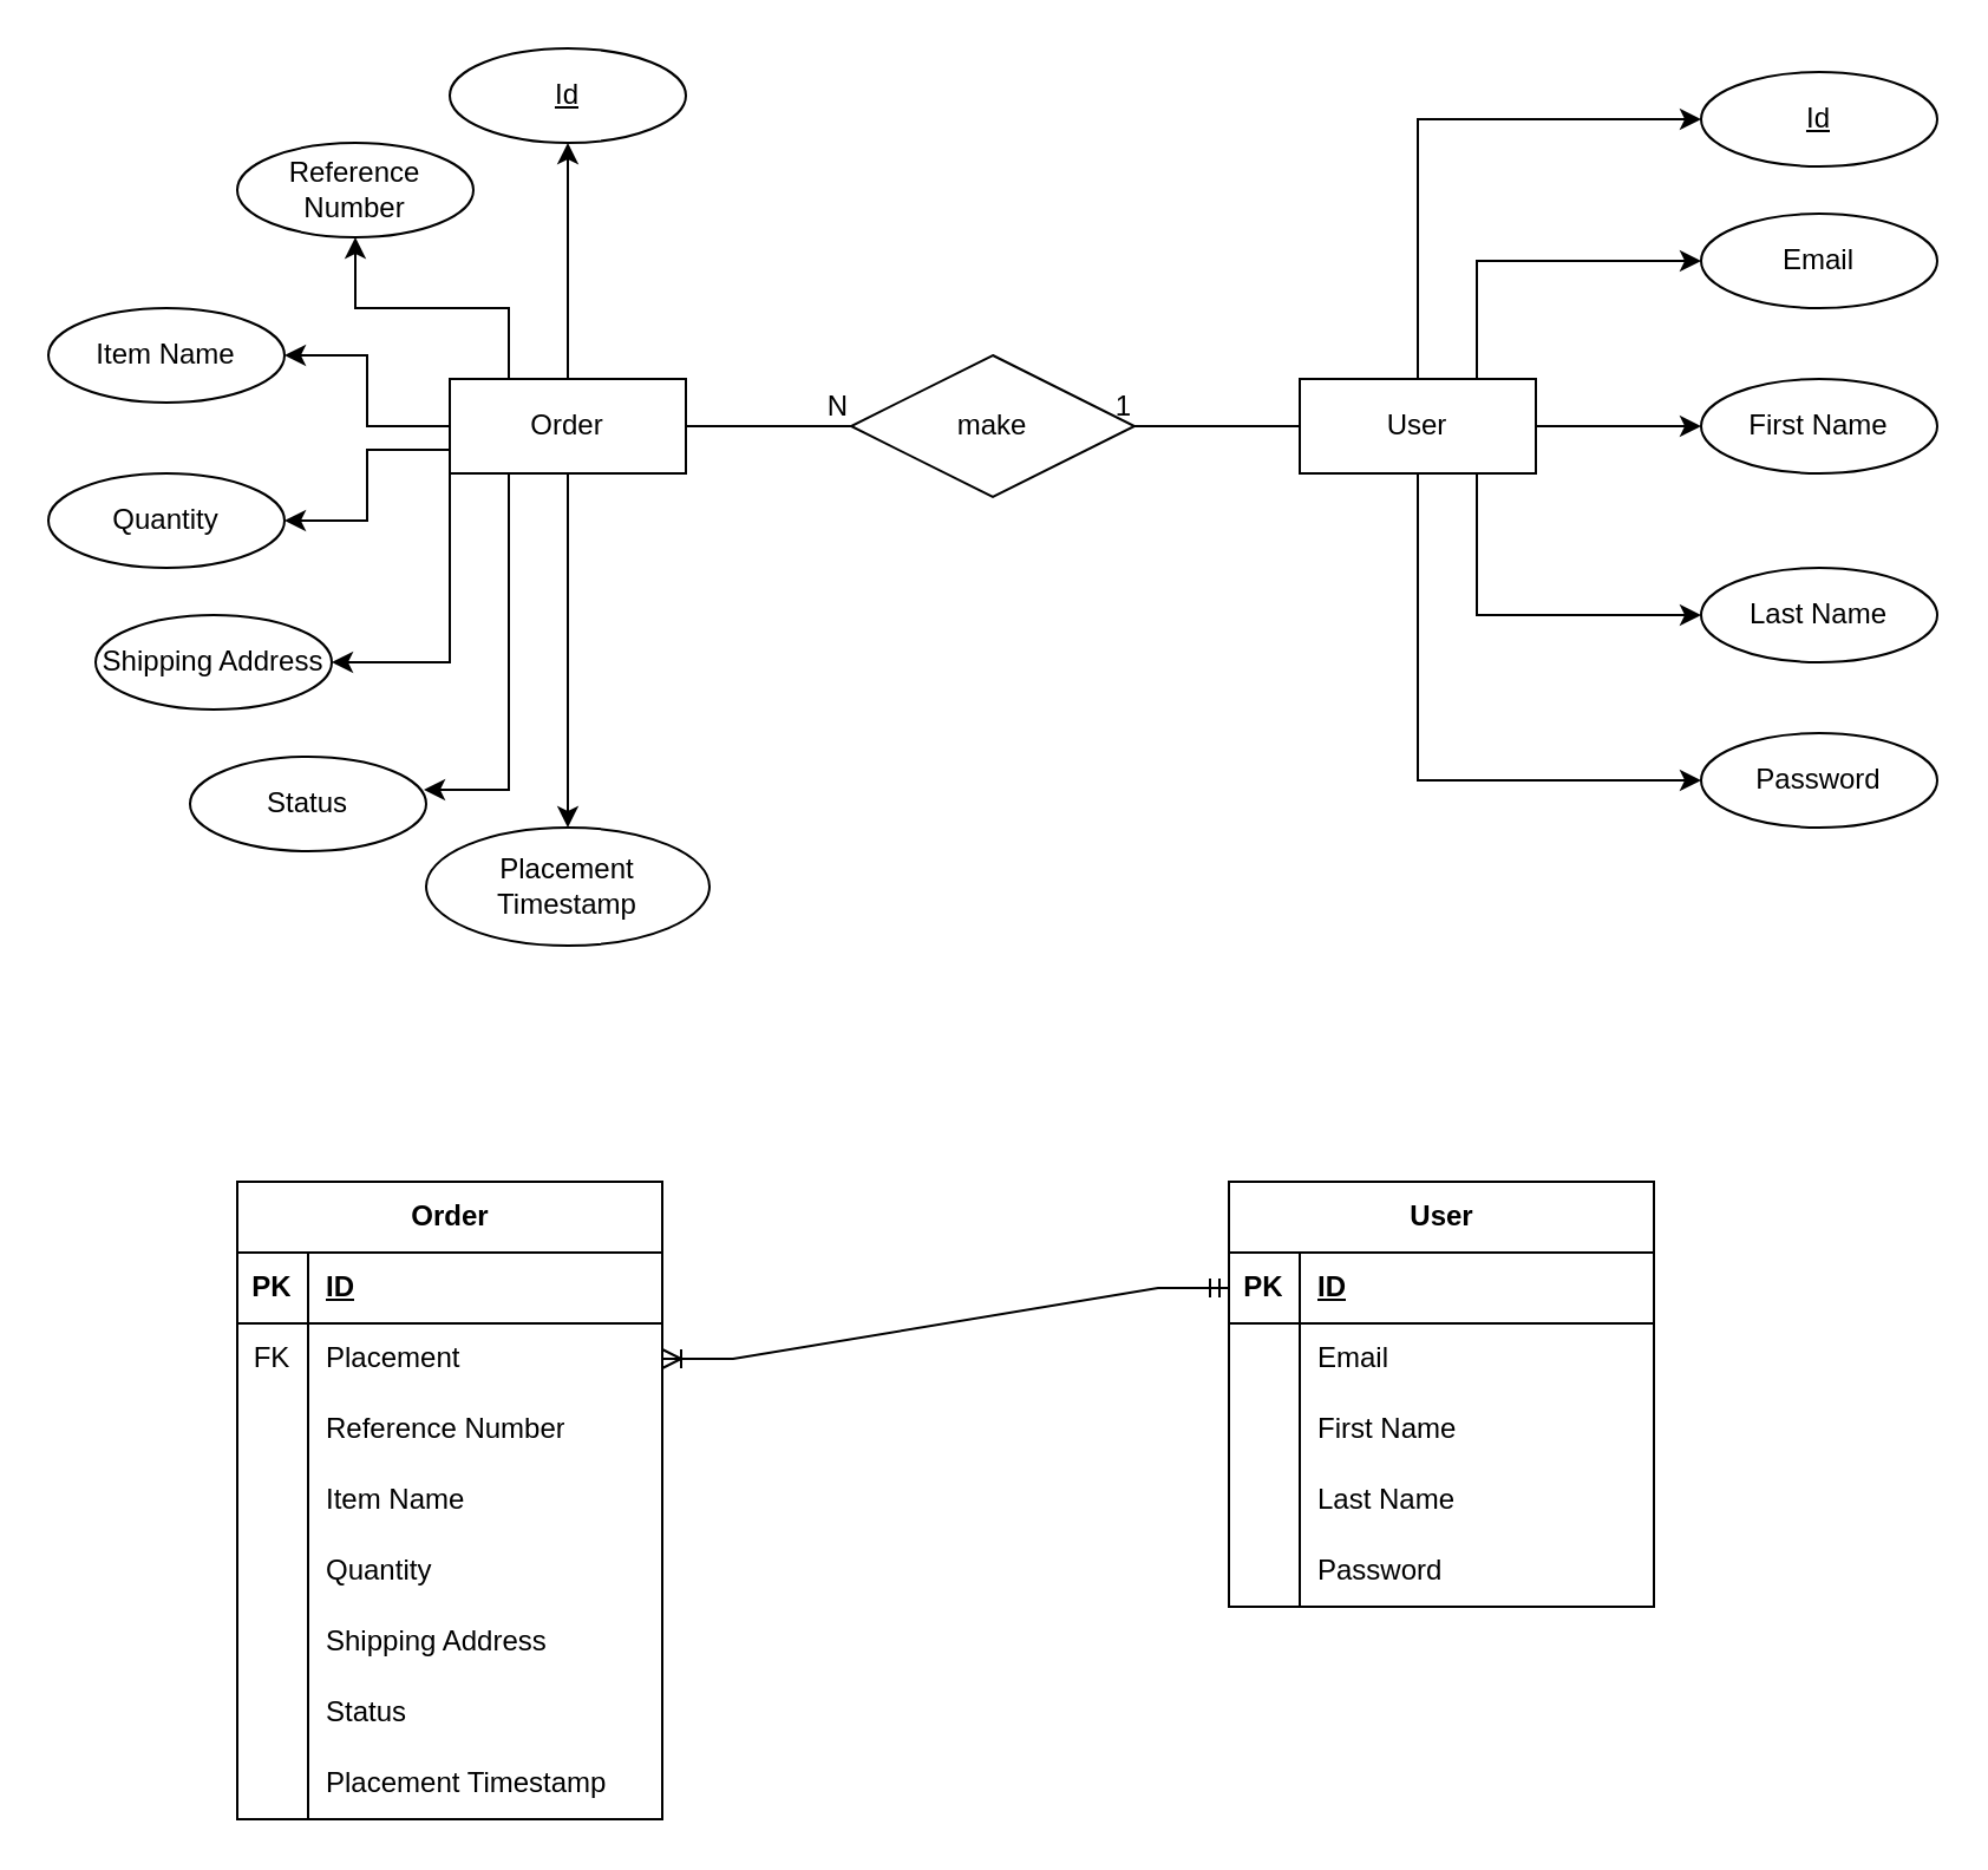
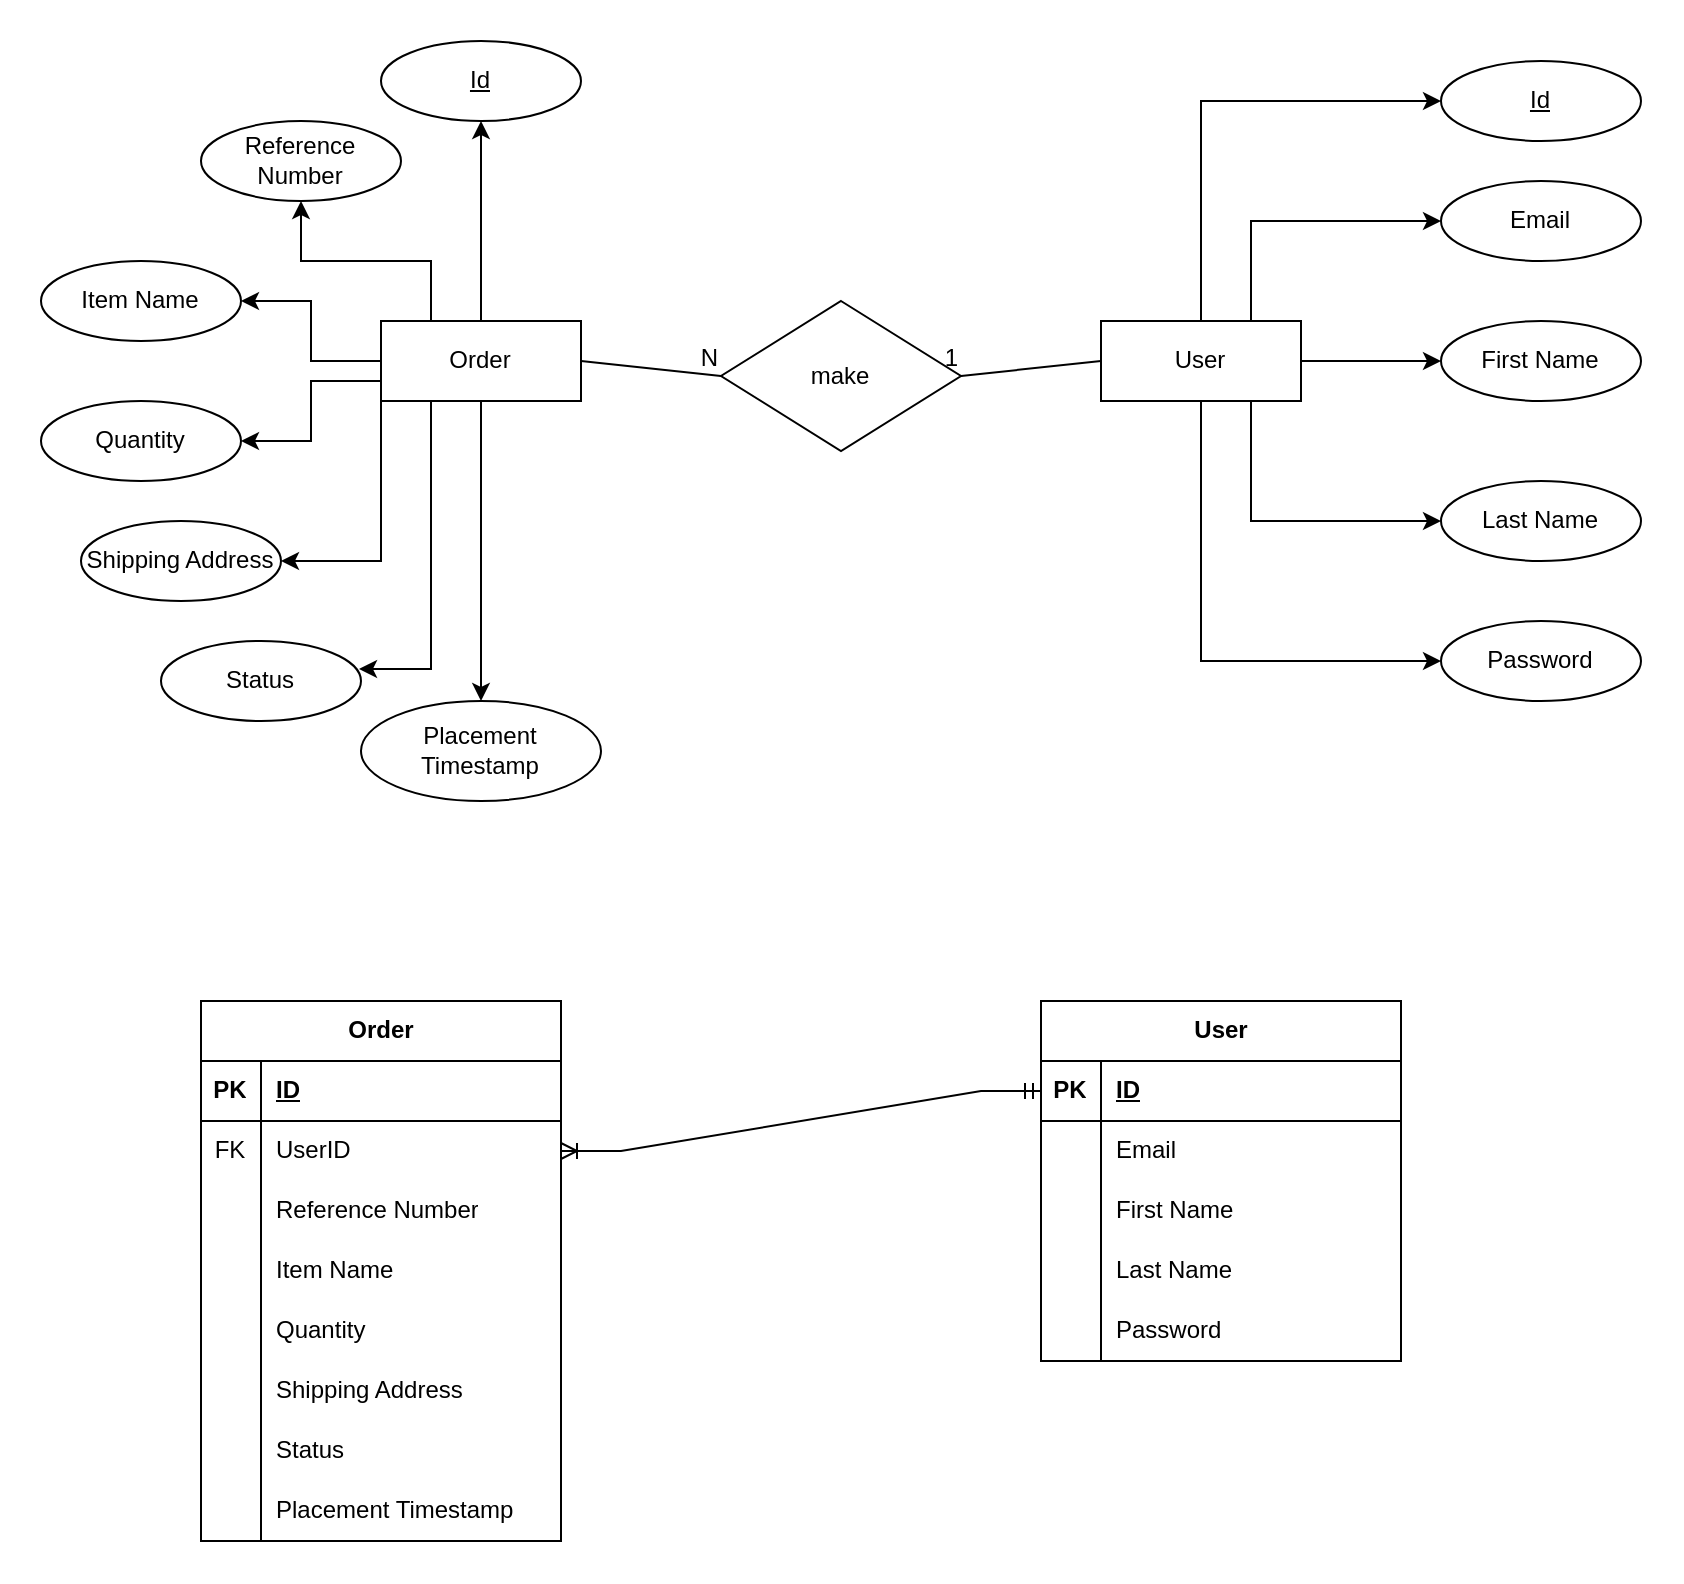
- <mxCell id="20" value="make" style="shape=rhombus;perimeter=rhombusPerimeter;whiteSpace=wrap;html=1;align=center;" vertex="1" parent="1"><mxGeometry x="360" y="150" width="120" height="60" as="geometry" /></mxCell>
+ <mxCell id="20" value="make" style="shape=rhombus;perimeter=rhombusPerimeter;whiteSpace=wrap;html=1;align=center;" vertex="1" parent="1"><mxGeometry x="360" y="150" width="120" height="75" as="geometry" /></mxCell>
- <mxCell id="39" value="Placement" style="shape=partialRectangle;connectable=0;fillColor=none;top=0;left=0;bottom=0;right=0;align=left;spacingLeft=6;overflow=hidden;whiteSpace=wrap;html=1;" vertex="1" parent="37"><mxGeometry x="30" width="150" height="30" as="geometry"><mxRectangle width="150" height="30" as="alternateBounds" /></mxGeometry></mxCell>
+ <mxCell id="39" value="UserID" style="shape=partialRectangle;connectable=0;fillColor=none;top=0;left=0;bottom=0;right=0;align=left;spacingLeft=6;overflow=hidden;whiteSpace=wrap;html=1;" vertex="1" parent="37"><mxGeometry x="30" width="150" height="30" as="geometry"><mxRectangle width="150" height="30" as="alternateBounds" /></mxGeometry></mxCell>
